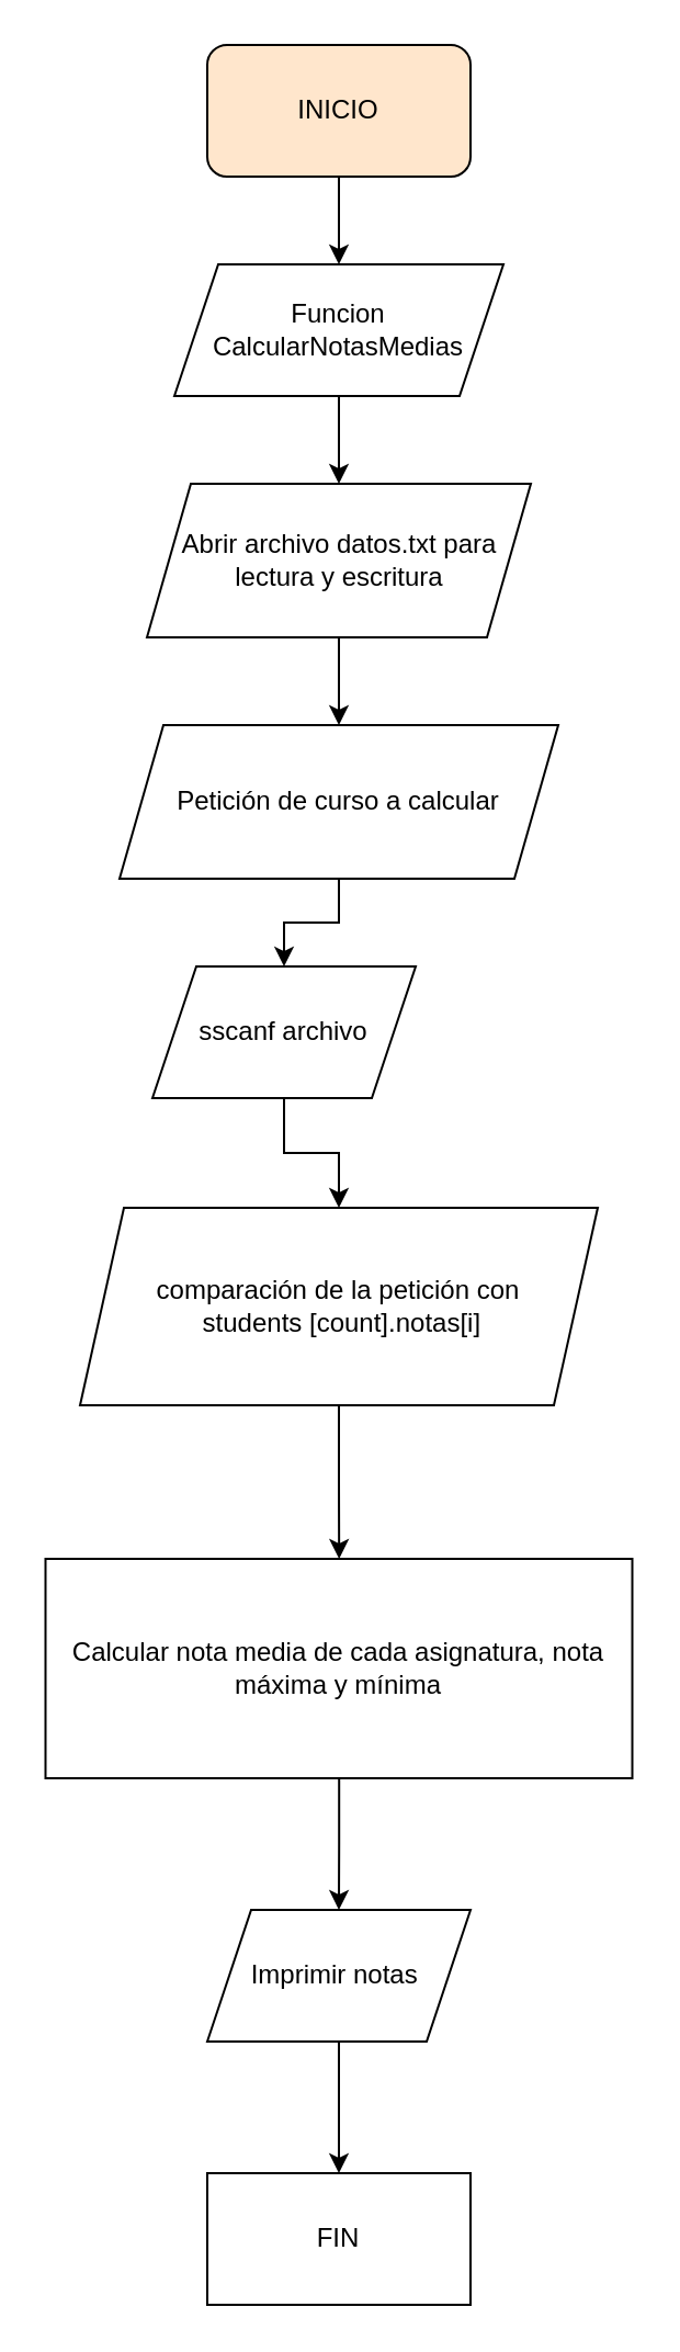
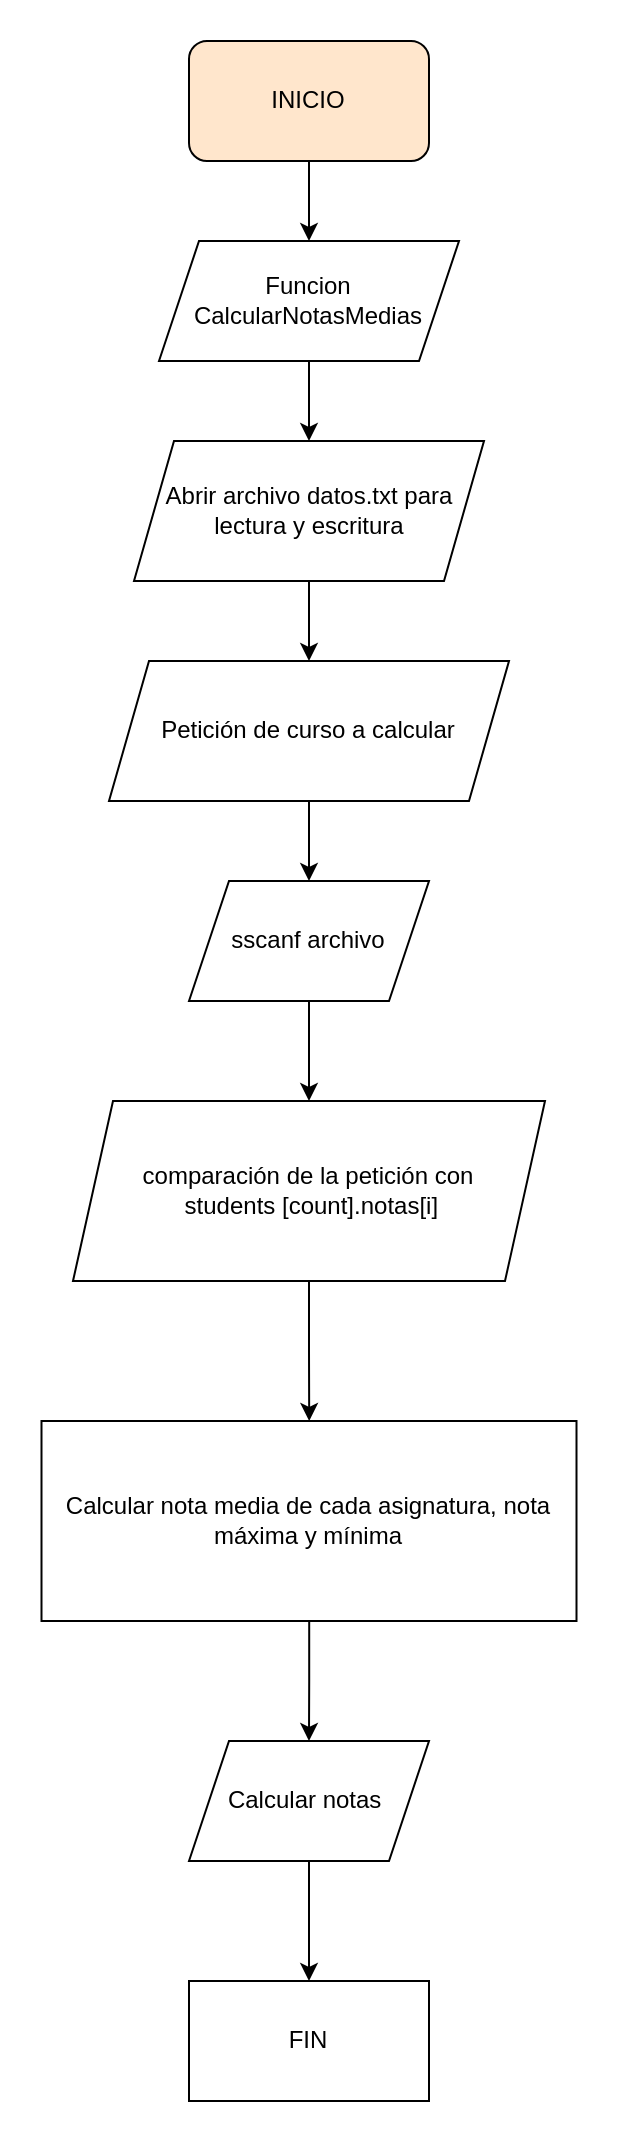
- <mxCell id="16" value="sscanf archivo" style="shape=parallelogram;perimeter=parallelogramPerimeter;whiteSpace=wrap;html=1;fixedSize=1;" vertex="1" parent="1"><mxGeometry x="69" y="440" width="120" height="60" as="geometry" /></mxCell>
+ <mxCell id="16" value="sscanf archivo" style="shape=parallelogram;perimeter=parallelogramPerimeter;whiteSpace=wrap;html=1;fixedSize=1;" vertex="1" parent="1"><mxGeometry x="94" y="440" width="120" height="60" as="geometry" /></mxCell>
- <mxCell id="11" value="&lt;font style=&quot;vertical-align: inherit;&quot;&gt;&lt;font style=&quot;vertical-align: inherit;&quot;&gt;Imprimir notas&amp;nbsp;&lt;/font&gt;&lt;/font&gt;" style="shape=parallelogram;perimeter=parallelogramPerimeter;whiteSpace=wrap;html=1;fixedSize=1;" parent="1" vertex="1"><mxGeometry x="94" y="870" width="120" height="60" as="geometry" /></mxCell>
+ <mxCell id="11" value="&lt;font style=&quot;vertical-align: inherit;&quot;&gt;&lt;font style=&quot;vertical-align: inherit;&quot;&gt;Calcular notas&amp;nbsp;&lt;/font&gt;&lt;/font&gt;" style="shape=parallelogram;perimeter=parallelogramPerimeter;whiteSpace=wrap;html=1;fixedSize=1;" parent="1" vertex="1"><mxGeometry x="94" y="870" width="120" height="60" as="geometry" /></mxCell>
